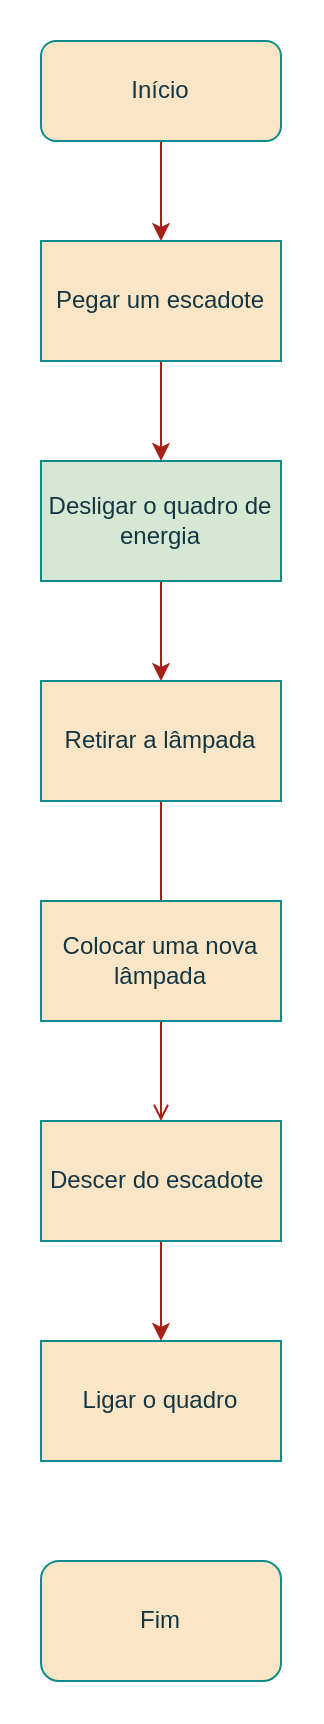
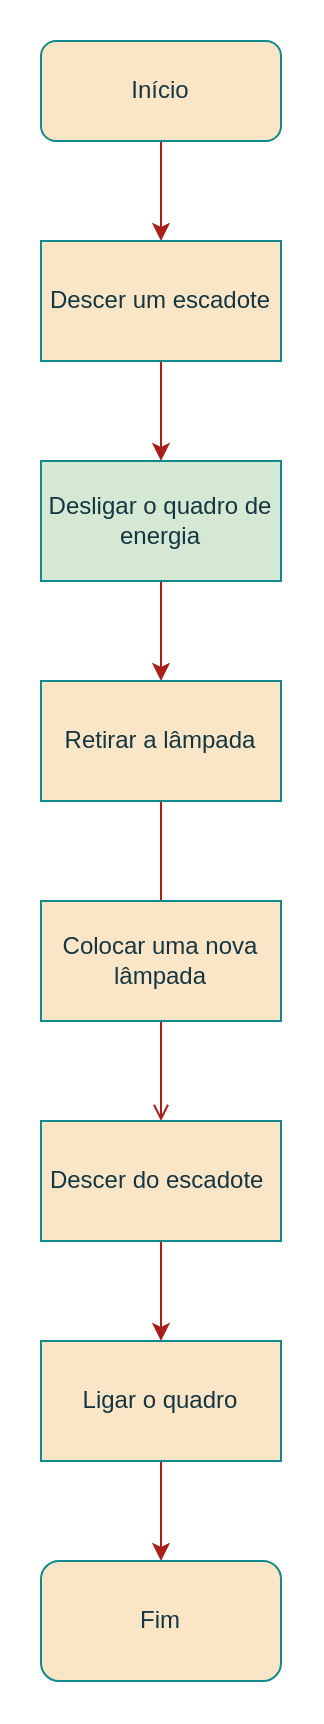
- <mxCell id="6" value="Pegar um escadote" style="rounded=0;whiteSpace=wrap;html=1;labelBackgroundColor=none;fillColor=#FAE5C7;strokeColor=#0F8B8D;fontColor=#143642;" vertex="1" parent="1"><mxGeometry x="20" y="120" width="120" height="60" as="geometry" /></mxCell>
+ <mxCell id="6" value="Descer um escadote" style="rounded=0;whiteSpace=wrap;html=1;labelBackgroundColor=none;fillColor=#FAE5C7;strokeColor=#0F8B8D;fontColor=#143642;" vertex="1" parent="1"><mxGeometry x="20" y="120" width="120" height="60" as="geometry" /></mxCell>
+ <mxCell id="15" style="edgeStyle=orthogonalEdgeStyle;rounded=0;orthogonalLoop=1;jettySize=auto;html=1;labelBackgroundColor=none;strokeColor=#A8201A;fontColor=default;" edge="1" parent="1" source="16" target="17"><mxGeometry relative="1" as="geometry"><mxPoint x="80" y="770" as="targetPoint" /></mxGeometry></mxCell>
